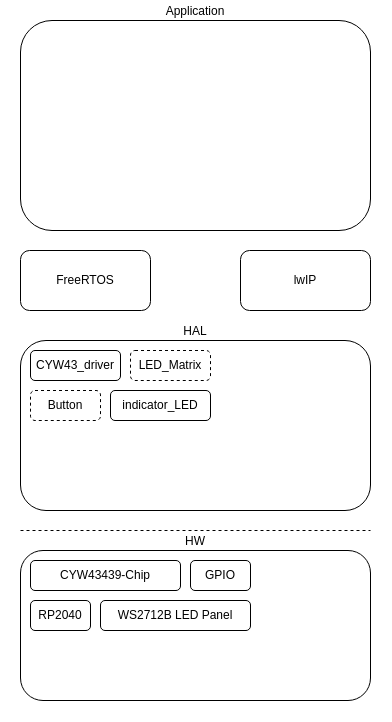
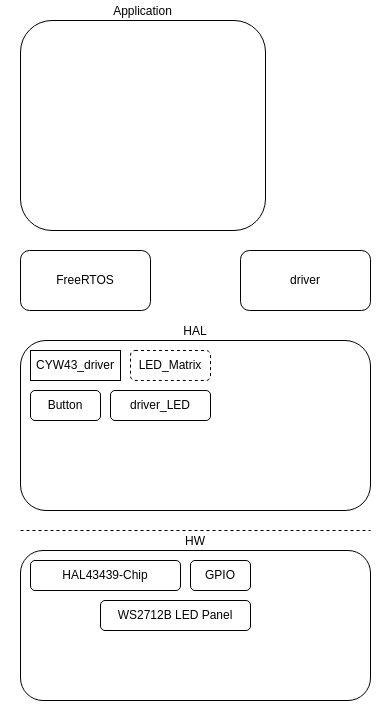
- <mxCell id="3" value="Application" style="rounded=1;whiteSpace=wrap;html=1;labelPosition=center;verticalLabelPosition=top;align=center;verticalAlign=bottom;" vertex="1" parent="1"><mxGeometry x="20" y="20" width="350" height="210" as="geometry" /></mxCell>
+ <mxCell id="3" value="Application" style="rounded=1;whiteSpace=wrap;html=1;labelPosition=center;verticalLabelPosition=top;align=center;verticalAlign=bottom;" vertex="1" parent="1"><mxGeometry x="20" y="20" width="245" height="210" as="geometry" /></mxCell>
- <mxCell id="15" value="lwIP" style="rounded=1;whiteSpace=wrap;html=1;" vertex="1" parent="1"><mxGeometry x="240" y="250" width="130" height="60" as="geometry" /></mxCell>
+ <mxCell id="15" value="driver" style="rounded=1;whiteSpace=wrap;html=1;" vertex="1" parent="1"><mxGeometry x="240" y="250" width="130" height="60" as="geometry" /></mxCell>
- <mxCell id="4" value="CYW43_driver" style="rounded=1;whiteSpace=wrap;html=1;" vertex="1" parent="1"><mxGeometry x="30" y="350" width="90" height="30" as="geometry" /></mxCell>
+ <mxCell id="4" value="CYW43_driver" style="whiteSpace=wrap;html=1;rounded=0;" vertex="1" parent="1"><mxGeometry x="30" y="350" width="90" height="30" as="geometry" /></mxCell>
- <mxCell id="12" value="Button" style="rounded=1;whiteSpace=wrap;html=1;dashed=1;" vertex="1" parent="1"><mxGeometry x="30" y="390" width="70" height="30" as="geometry" /></mxCell>
+ <mxCell id="12" value="Button" style="rounded=1;whiteSpace=wrap;html=1;" vertex="1" parent="1"><mxGeometry x="30" y="390" width="70" height="30" as="geometry" /></mxCell>
- <mxCell id="13" value="indicator_LED" style="rounded=1;whiteSpace=wrap;html=1;" vertex="1" parent="1"><mxGeometry x="110" y="390" width="100" height="30" as="geometry" /></mxCell>
+ <mxCell id="13" value="driver_LED" style="rounded=1;whiteSpace=wrap;html=1;" vertex="1" parent="1"><mxGeometry x="110" y="390" width="100" height="30" as="geometry" /></mxCell>
- <mxCell id="6" value="&lt;span style=&quot;text-align: left;&quot;&gt;CYW43439-Chip&lt;/span&gt;" style="rounded=1;whiteSpace=wrap;html=1;" vertex="1" parent="1"><mxGeometry x="30" y="560" width="150" height="30" as="geometry" /></mxCell>
+ <mxCell id="6" value="&lt;span style=&quot;text-align: left;&quot;&gt;HAL43439-Chip&lt;/span&gt;" style="rounded=1;whiteSpace=wrap;html=1;" vertex="1" parent="1"><mxGeometry x="30" y="560" width="150" height="30" as="geometry" /></mxCell>
- <mxCell id="7" value="RP2040" style="rounded=1;whiteSpace=wrap;html=1;" vertex="1" parent="1"><mxGeometry x="30" y="600" width="60" height="30" as="geometry" /></mxCell>
